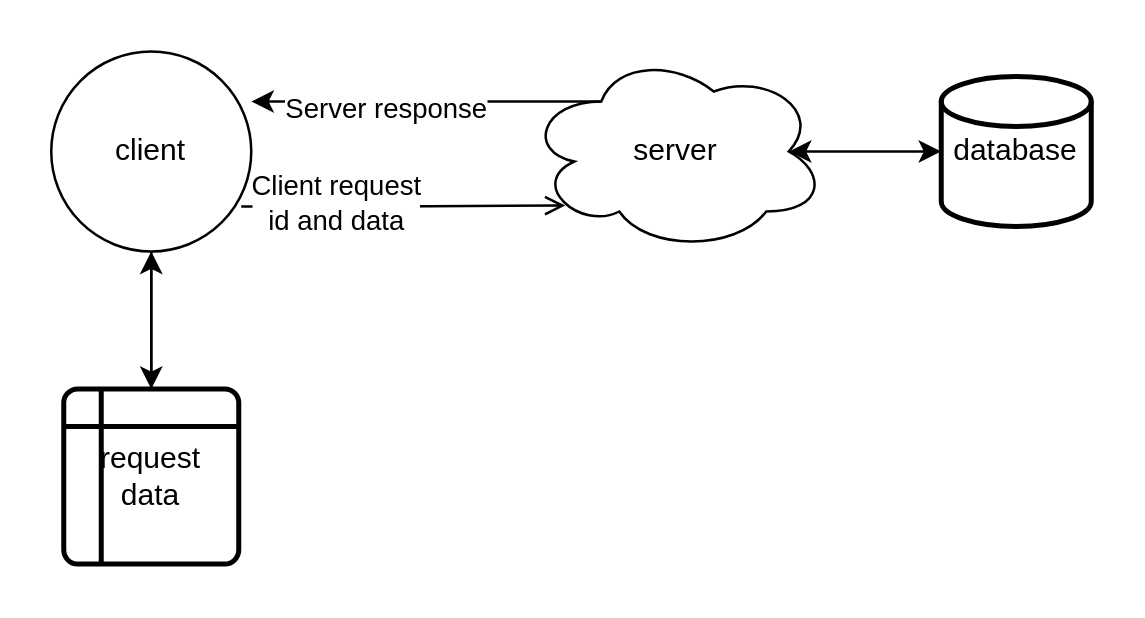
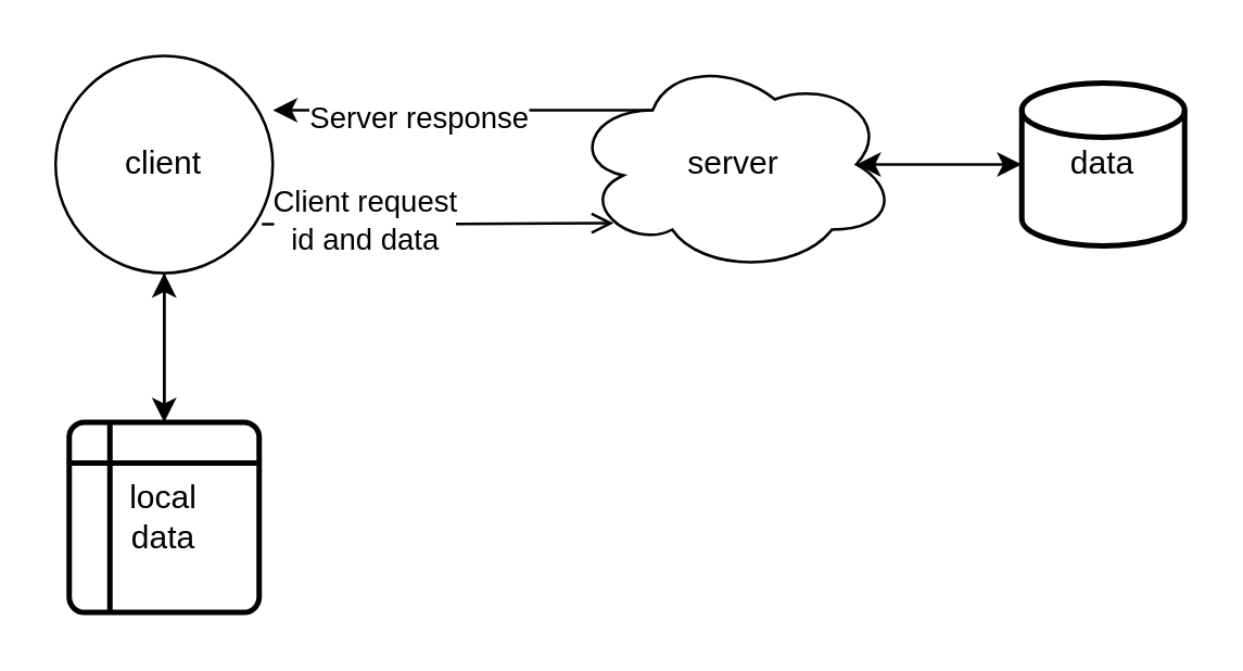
- <mxCell id="12" value="database" style="strokeWidth=2;html=1;shape=mxgraph.flowchart.database;whiteSpace=wrap;" vertex="1" parent="1"><mxGeometry x="376" y="30" width="60" height="60" as="geometry" /></mxCell>
+ <mxCell id="12" value="data" style="strokeWidth=2;html=1;shape=mxgraph.flowchart.database;whiteSpace=wrap;" vertex="1" parent="1"><mxGeometry x="376" y="30" width="60" height="60" as="geometry" /></mxCell>
- <mxCell id="7" value="&lt;div&gt;request &lt;br&gt;&lt;/div&gt;&lt;div&gt;data&lt;/div&gt;" style="shape=internalStorage;whiteSpace=wrap;html=1;dx=15;dy=15;rounded=1;arcSize=8;strokeWidth=2;" vertex="1" parent="1"><mxGeometry x="25" y="155" width="70" height="70" as="geometry" /></mxCell>
+ <mxCell id="7" value="&lt;div&gt;local &lt;br&gt;&lt;/div&gt;&lt;div&gt;data&lt;/div&gt;" style="shape=internalStorage;whiteSpace=wrap;html=1;dx=15;dy=15;rounded=1;arcSize=8;strokeWidth=2;" vertex="1" parent="1"><mxGeometry x="25" y="155" width="70" height="70" as="geometry" /></mxCell>
